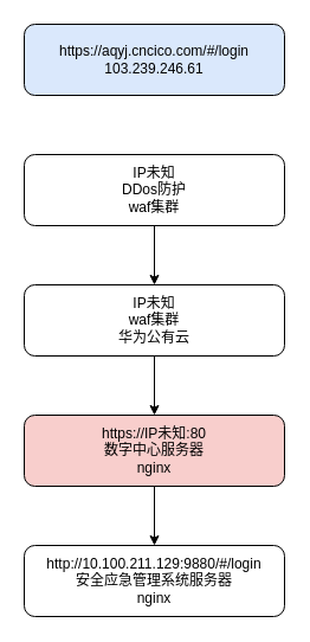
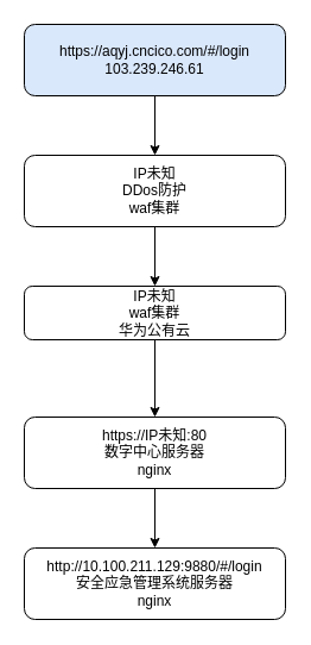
+ <mxCell id="2" style="edgeStyle=orthogonalEdgeStyle;rounded=0;orthogonalLoop=1;jettySize=auto;html=1;entryX=0.5;entryY=0;entryDx=0;entryDy=0;" edge="1" parent="1" source="3" target="10"><mxGeometry relative="1" as="geometry" /></mxCell>
- <mxCell id="5" value="IP未知&lt;br&gt;waf集群&lt;br&gt;华为公有云" style="rounded=1;whiteSpace=wrap;html=1;" vertex="1" parent="1"><mxGeometry x="20" y="240" width="220" height="60" as="geometry" /></mxCell>
+ <mxCell id="5" value="IP未知&lt;br&gt;waf集群&lt;br&gt;华为公有云" style="rounded=1;whiteSpace=wrap;html=1;" vertex="1" parent="1"><mxGeometry x="20" y="240" width="220" height="45" as="geometry" /></mxCell>
- <mxCell id="7" value="https://IP未知:80&lt;br&gt;数字中心服务器&lt;br&gt;nginx" style="rounded=1;whiteSpace=wrap;html=1;fillColor=#f8cecc;" vertex="1" parent="1"><mxGeometry x="20" y="350" width="220" height="60" as="geometry" /></mxCell>
+ <mxCell id="7" value="https://IP未知:80&lt;br&gt;数字中心服务器&lt;br&gt;nginx" style="rounded=1;whiteSpace=wrap;html=1;" vertex="1" parent="1"><mxGeometry x="20" y="350" width="220" height="60" as="geometry" /></mxCell>
